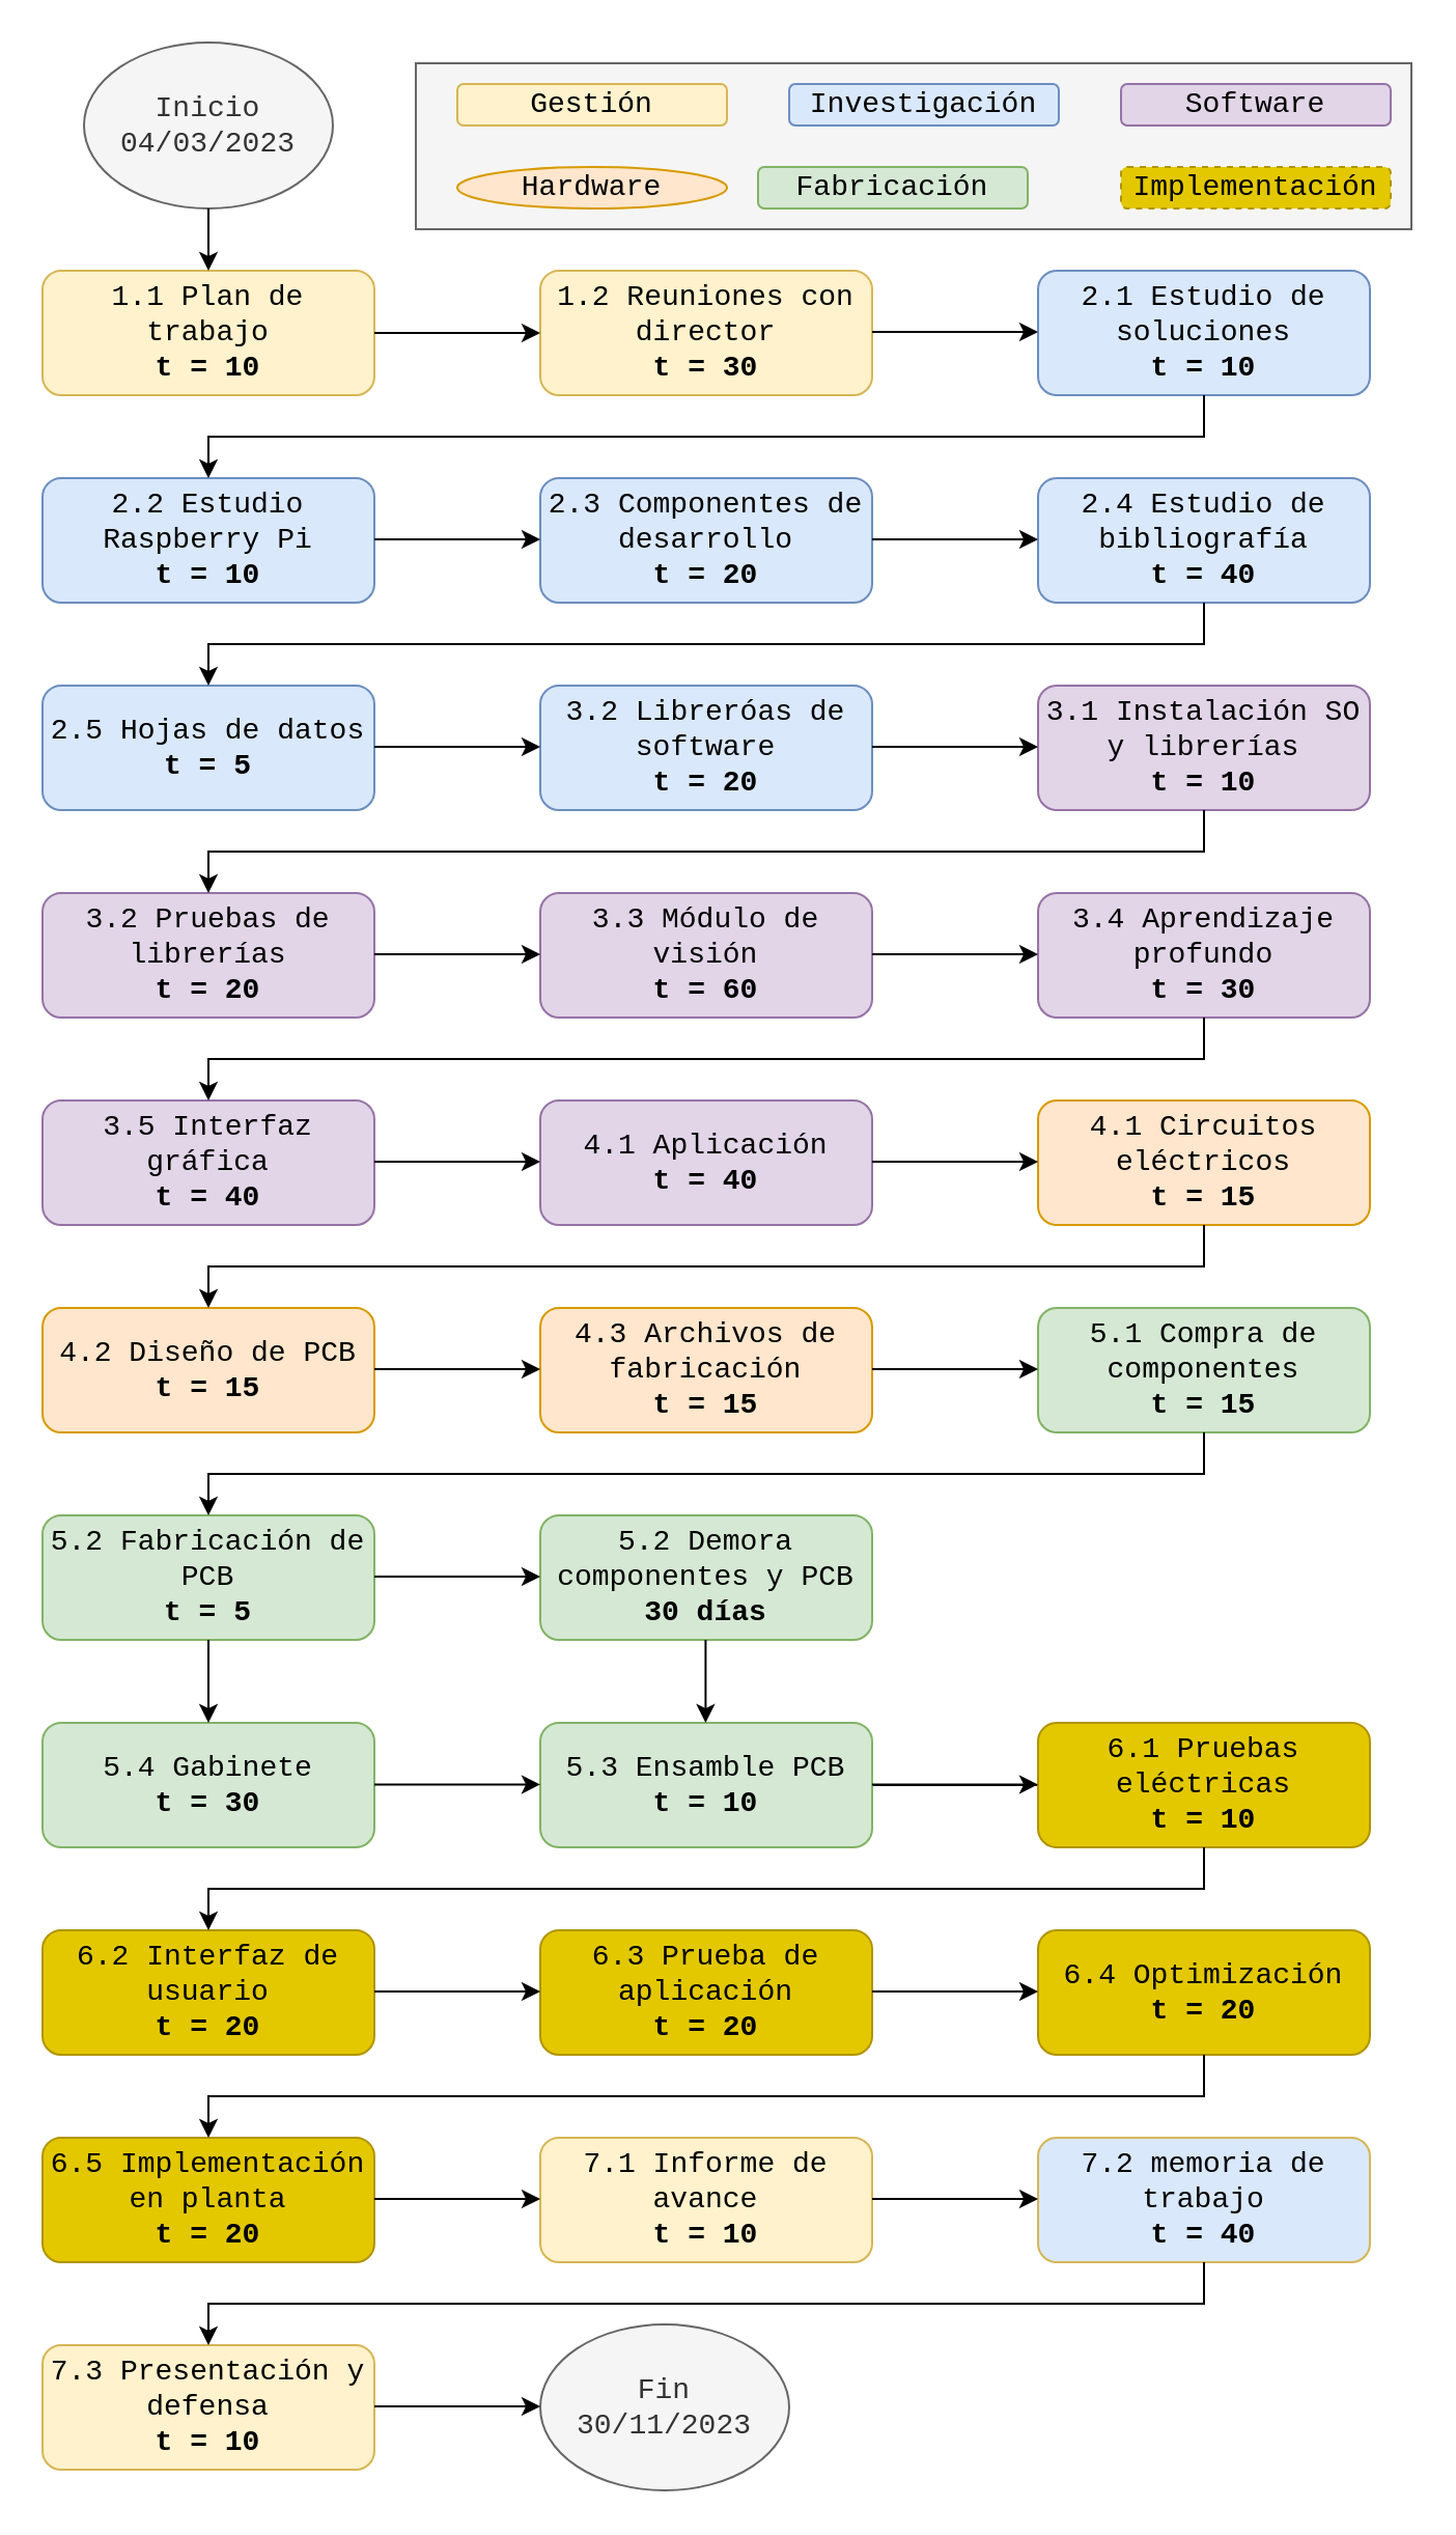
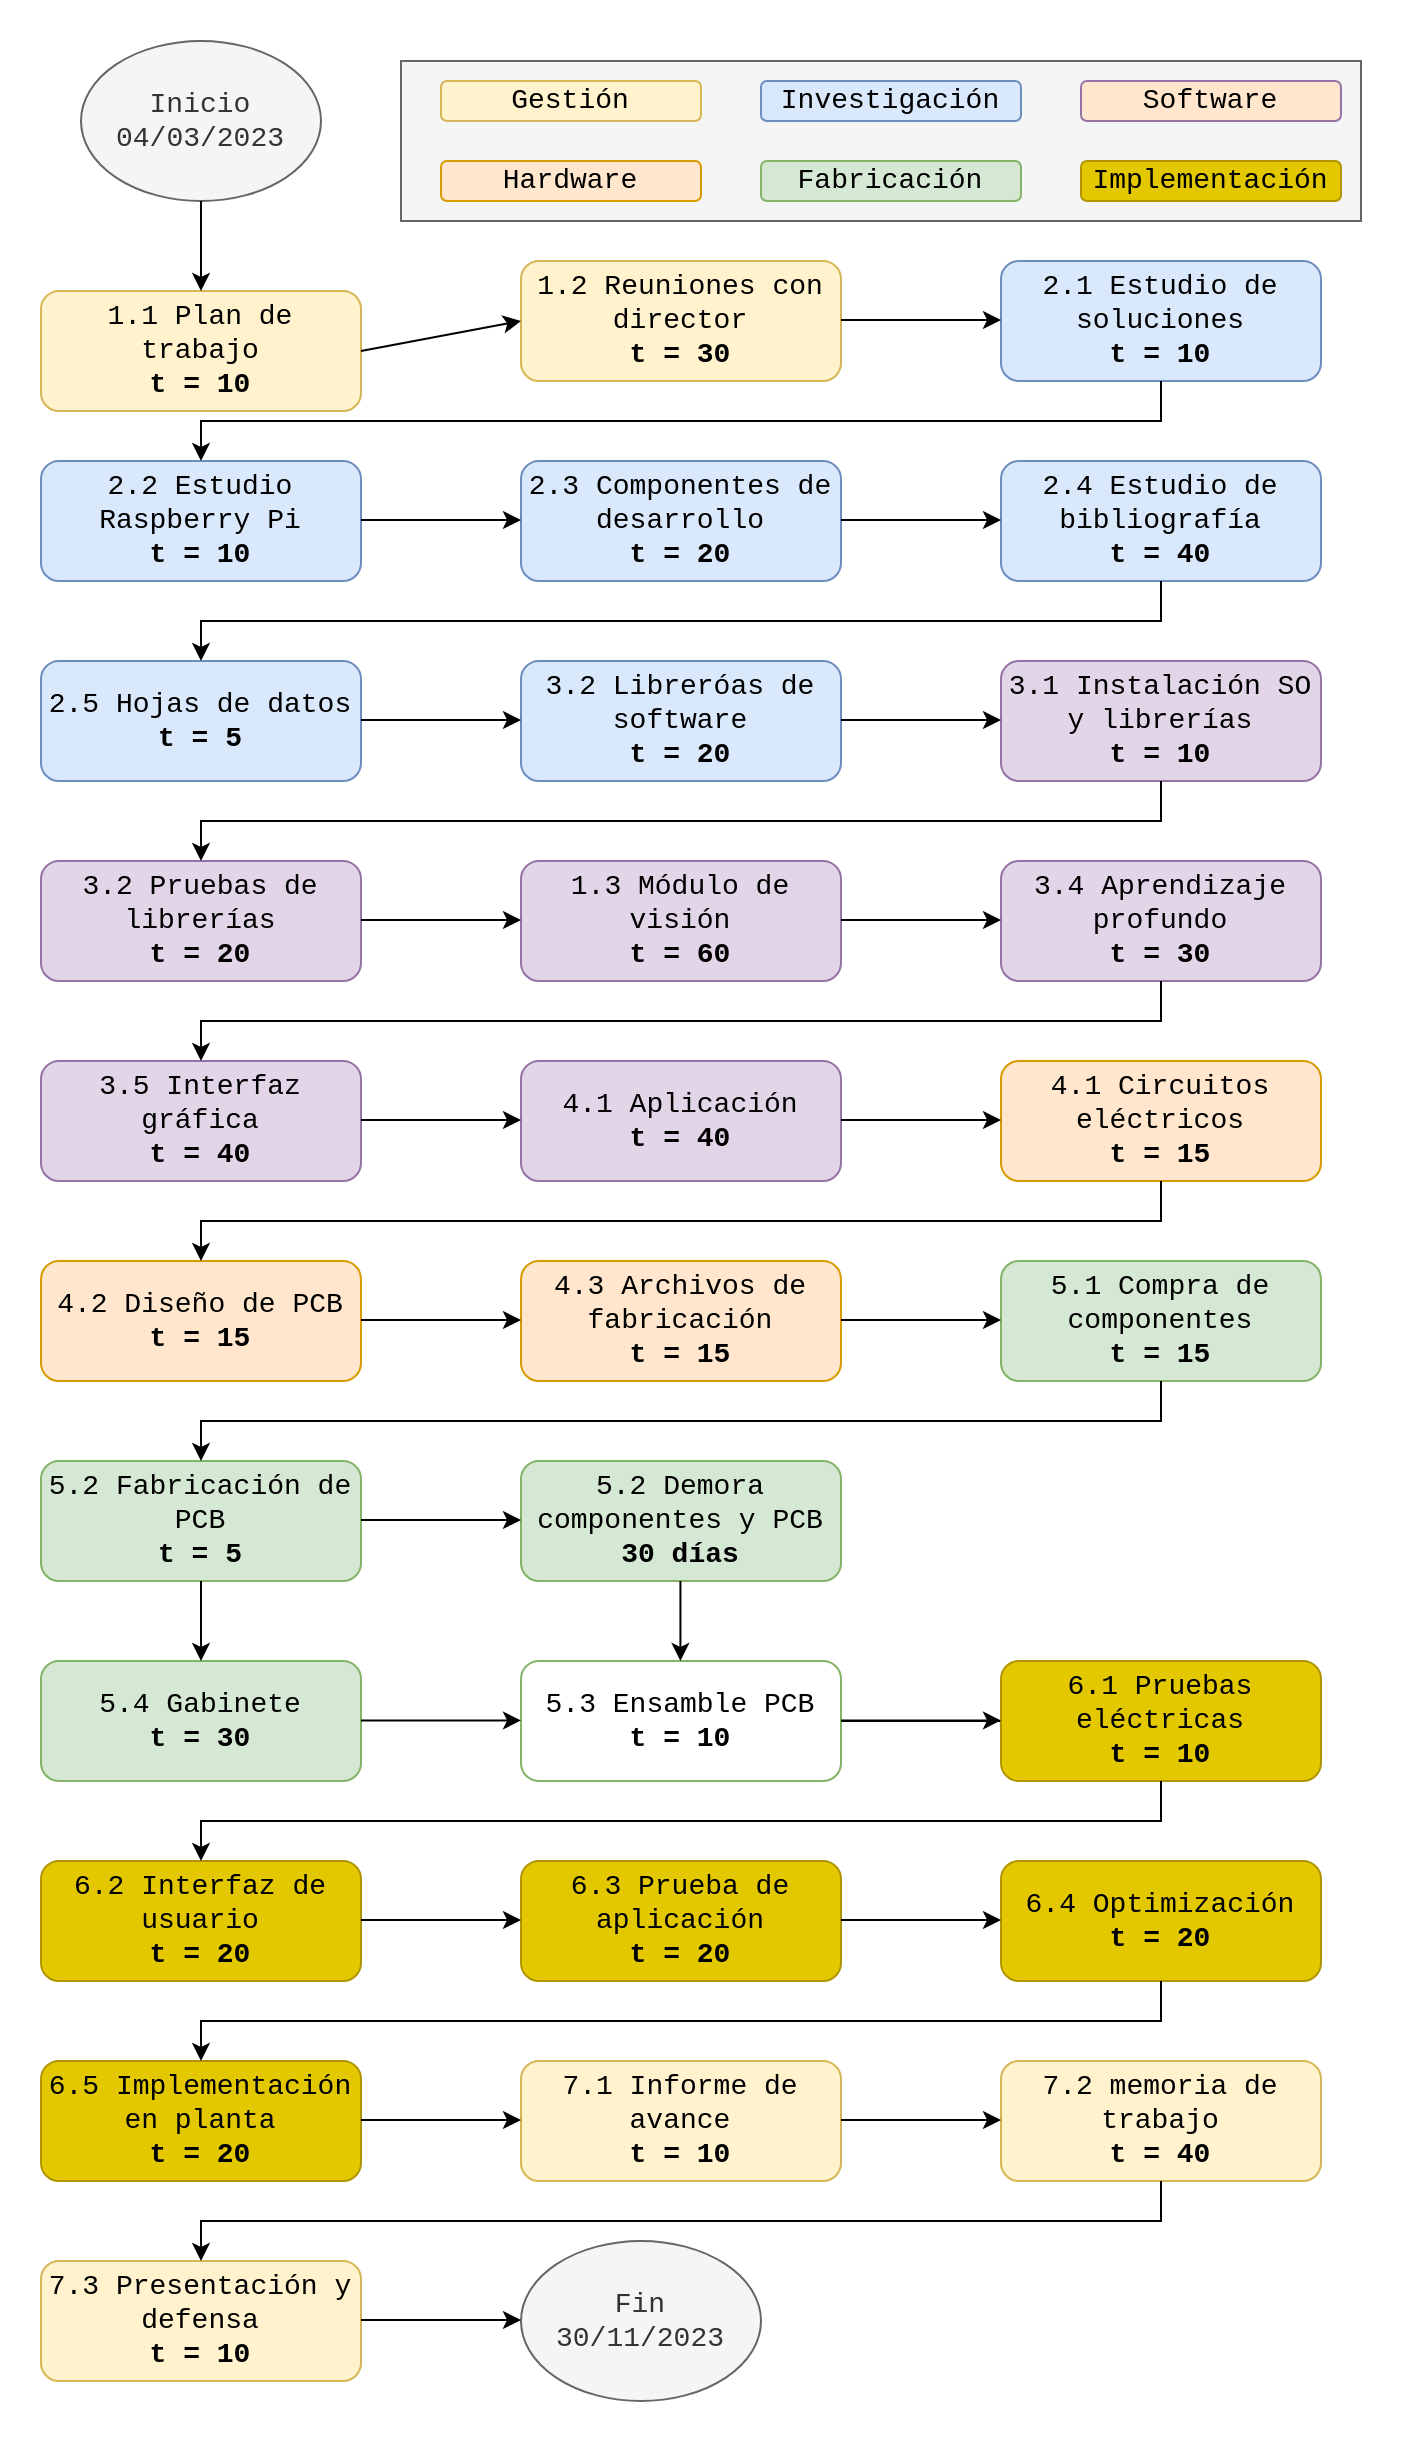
- <mxCell id="70" value="&lt;font face=&quot;Courier New&quot;&gt;&lt;span style=&quot;font-size: 14px&quot;&gt;Software&lt;/span&gt;&lt;/font&gt;" style="rounded=1;whiteSpace=wrap;html=1;fillColor=#e1d5e7;strokeColor=#9673a6;" parent="1" vertex="1"><mxGeometry x="540" y="40" width="130" height="20" as="geometry" /></mxCell>
+ <mxCell id="70" value="&lt;font face=&quot;Courier New&quot;&gt;&lt;span style=&quot;font-size: 14px&quot;&gt;Software&lt;/span&gt;&lt;/font&gt;" style="rounded=1;whiteSpace=wrap;html=1;fillColor=#ffe6cc;strokeColor=#9673a6;" parent="1" vertex="1"><mxGeometry x="540" y="40" width="130" height="20" as="geometry" /></mxCell>
- <mxCell id="71" value="&lt;font face=&quot;Courier New&quot;&gt;&lt;span style=&quot;font-size: 14px&quot;&gt;Hardware&lt;/span&gt;&lt;/font&gt;" style="ellipse;whiteSpace=wrap;html=1;fillColor=#ffe6cc;strokeColor=#d79b00;" parent="1" vertex="1"><mxGeometry x="220" y="80" width="130" height="20" as="geometry" /></mxCell>
+ <mxCell id="71" value="&lt;font face=&quot;Courier New&quot;&gt;&lt;span style=&quot;font-size: 14px&quot;&gt;Hardware&lt;/span&gt;&lt;/font&gt;" style="rounded=1;whiteSpace=wrap;html=1;fillColor=#ffe6cc;strokeColor=#d79b00;" parent="1" vertex="1"><mxGeometry x="220" y="80" width="130" height="20" as="geometry" /></mxCell>
- <mxCell id="72" value="&lt;font face=&quot;Courier New&quot;&gt;&lt;span style=&quot;font-size: 14px&quot;&gt;Fabricación&lt;/span&gt;&lt;/font&gt;" style="rounded=1;whiteSpace=wrap;html=1;fillColor=#d5e8d4;strokeColor=#82b366;" parent="1" vertex="1"><mxGeometry x="365" y="80" width="130" height="20" as="geometry" /></mxCell>
+ <mxCell id="72" value="&lt;font face=&quot;Courier New&quot;&gt;&lt;span style=&quot;font-size: 14px&quot;&gt;Fabricación&lt;/span&gt;&lt;/font&gt;" style="rounded=1;whiteSpace=wrap;html=1;fillColor=#d5e8d4;strokeColor=#82b366;" parent="1" vertex="1"><mxGeometry x="380" y="80" width="130" height="20" as="geometry" /></mxCell>
- <mxCell id="73" value="&lt;font face=&quot;Courier New&quot;&gt;&lt;span style=&quot;font-size: 14px&quot;&gt;Implementación&lt;/span&gt;&lt;/font&gt;" style="rounded=1;whiteSpace=wrap;html=1;fillColor=#e3c800;strokeColor=#B09500;fontColor=#000000;dashed=1;" parent="1" vertex="1"><mxGeometry x="540" y="80" width="130" height="20" as="geometry" /></mxCell>
+ <mxCell id="73" value="&lt;font face=&quot;Courier New&quot;&gt;&lt;span style=&quot;font-size: 14px&quot;&gt;Implementación&lt;/span&gt;&lt;/font&gt;" style="rounded=1;whiteSpace=wrap;html=1;fillColor=#e3c800;strokeColor=#B09500;fontColor=#000000;" parent="1" vertex="1"><mxGeometry x="540" y="80" width="130" height="20" as="geometry" /></mxCell>
- <mxCell id="2" value="&lt;font style=&quot;font-size: 14px&quot; face=&quot;Courier New&quot;&gt;1.1 Plan de trabajo&lt;br&gt;&lt;b&gt;t = 10&lt;/b&gt;&lt;/font&gt;" style="rounded=1;whiteSpace=wrap;html=1;fillColor=#fff2cc;strokeColor=#d6b656;" parent="1" vertex="1"><mxGeometry x="20" y="130" width="160" height="60" as="geometry" /></mxCell>
+ <mxCell id="2" value="&lt;font style=&quot;font-size: 14px&quot; face=&quot;Courier New&quot;&gt;1.1 Plan de trabajo&lt;br&gt;&lt;b&gt;t = 10&lt;/b&gt;&lt;/font&gt;" style="rounded=1;whiteSpace=wrap;html=1;fillColor=#fff2cc;strokeColor=#d6b656;" parent="1" vertex="1"><mxGeometry x="20" y="145" width="160" height="60" as="geometry" /></mxCell>
- <mxCell id="13" value="&lt;font style=&quot;font-size: 14px&quot; face=&quot;Courier New&quot;&gt;3.3 Módulo de visión&lt;br&gt;&lt;b&gt;t = 60&lt;/b&gt;&lt;/font&gt;" style="rounded=1;whiteSpace=wrap;html=1;fillColor=#e1d5e7;strokeColor=#9673a6;" parent="1" vertex="1"><mxGeometry x="260" y="430" width="160" height="60" as="geometry" /></mxCell>
+ <mxCell id="13" value="&lt;font style=&quot;font-size: 14px&quot; face=&quot;Courier New&quot;&gt;1.3 Módulo de visión&lt;br&gt;&lt;b&gt;t = 60&lt;/b&gt;&lt;/font&gt;" style="rounded=1;whiteSpace=wrap;html=1;fillColor=#e1d5e7;strokeColor=#9673a6;" parent="1" vertex="1"><mxGeometry x="260" y="430" width="160" height="60" as="geometry" /></mxCell>
- <mxCell id="41" value="&lt;font style=&quot;font-size: 14px&quot; face=&quot;Courier New&quot;&gt;5.3 Ensamble PCB&lt;br&gt;&lt;b&gt;t = 10&lt;/b&gt;&lt;/font&gt;" style="rounded=1;whiteSpace=wrap;html=1;fillColor=#d5e8d4;strokeColor=#82b366;" parent="1" vertex="1"><mxGeometry x="260" y="830" width="160" height="60" as="geometry" /></mxCell>
+ <mxCell id="41" value="&lt;font style=&quot;font-size: 14px&quot; face=&quot;Courier New&quot;&gt;5.3 Ensamble PCB&lt;br&gt;&lt;b&gt;t = 10&lt;/b&gt;&lt;/font&gt;" style="rounded=1;whiteSpace=wrap;html=1;fillColor=#ffffff;strokeColor=#82b366;" parent="1" vertex="1"><mxGeometry x="260" y="830" width="160" height="60" as="geometry" /></mxCell>
- <mxCell id="57" value="&lt;font style=&quot;font-size: 14px&quot; face=&quot;Courier New&quot;&gt;7.2 memoria de trabajo&lt;br&gt;&lt;b&gt;t = 40&lt;/b&gt;&lt;/font&gt;" style="rounded=1;whiteSpace=wrap;html=1;fillColor=#dae8fc;strokeColor=#d6b656;" parent="1" vertex="1"><mxGeometry x="500" y="1030" width="160" height="60" as="geometry" /></mxCell>
+ <mxCell id="57" value="&lt;font style=&quot;font-size: 14px&quot; face=&quot;Courier New&quot;&gt;7.2 memoria de trabajo&lt;br&gt;&lt;b&gt;t = 40&lt;/b&gt;&lt;/font&gt;" style="rounded=1;whiteSpace=wrap;html=1;fillColor=#fff2cc;strokeColor=#d6b656;" parent="1" vertex="1"><mxGeometry x="500" y="1030" width="160" height="60" as="geometry" /></mxCell>
